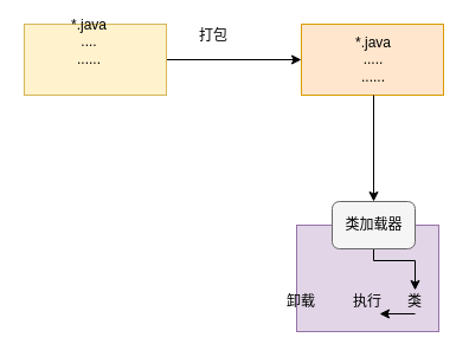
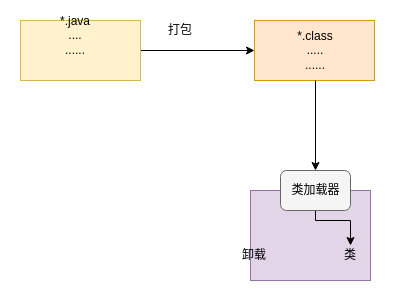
- <mxCell id="8" value="*.java&lt;br&gt;.....&lt;br&gt;......" style="text;html=1;strokeColor=none;fillColor=none;align=center;verticalAlign=middle;whiteSpace=wrap;rounded=0;" vertex="1" parent="1"><mxGeometry x="260" y="20" width="110" height="60" as="geometry" /></mxCell>
+ <mxCell id="8" value="*.class&lt;br&gt;.....&lt;br&gt;......" style="text;html=1;strokeColor=none;fillColor=none;align=center;verticalAlign=middle;whiteSpace=wrap;rounded=0;" vertex="1" parent="1"><mxGeometry x="260" y="20" width="110" height="60" as="geometry" /></mxCell>
- <mxCell id="15" value="执行" style="text;html=1;strokeColor=none;fillColor=none;align=center;verticalAlign=middle;whiteSpace=wrap;rounded=0;" vertex="1" parent="1"><mxGeometry x="290" y="245" width="40" height="20" as="geometry" /></mxCell>
- <mxCell id="13" style="edgeStyle=orthogonalEdgeStyle;rounded=0;orthogonalLoop=1;jettySize=auto;html=1;exitX=0.5;exitY=1;exitDx=0;exitDy=0;entryX=0.75;entryY=1;entryDx=0;entryDy=0;" edge="1" parent="1" source="14" target="15"><mxGeometry relative="1" as="geometry" /></mxCell>
